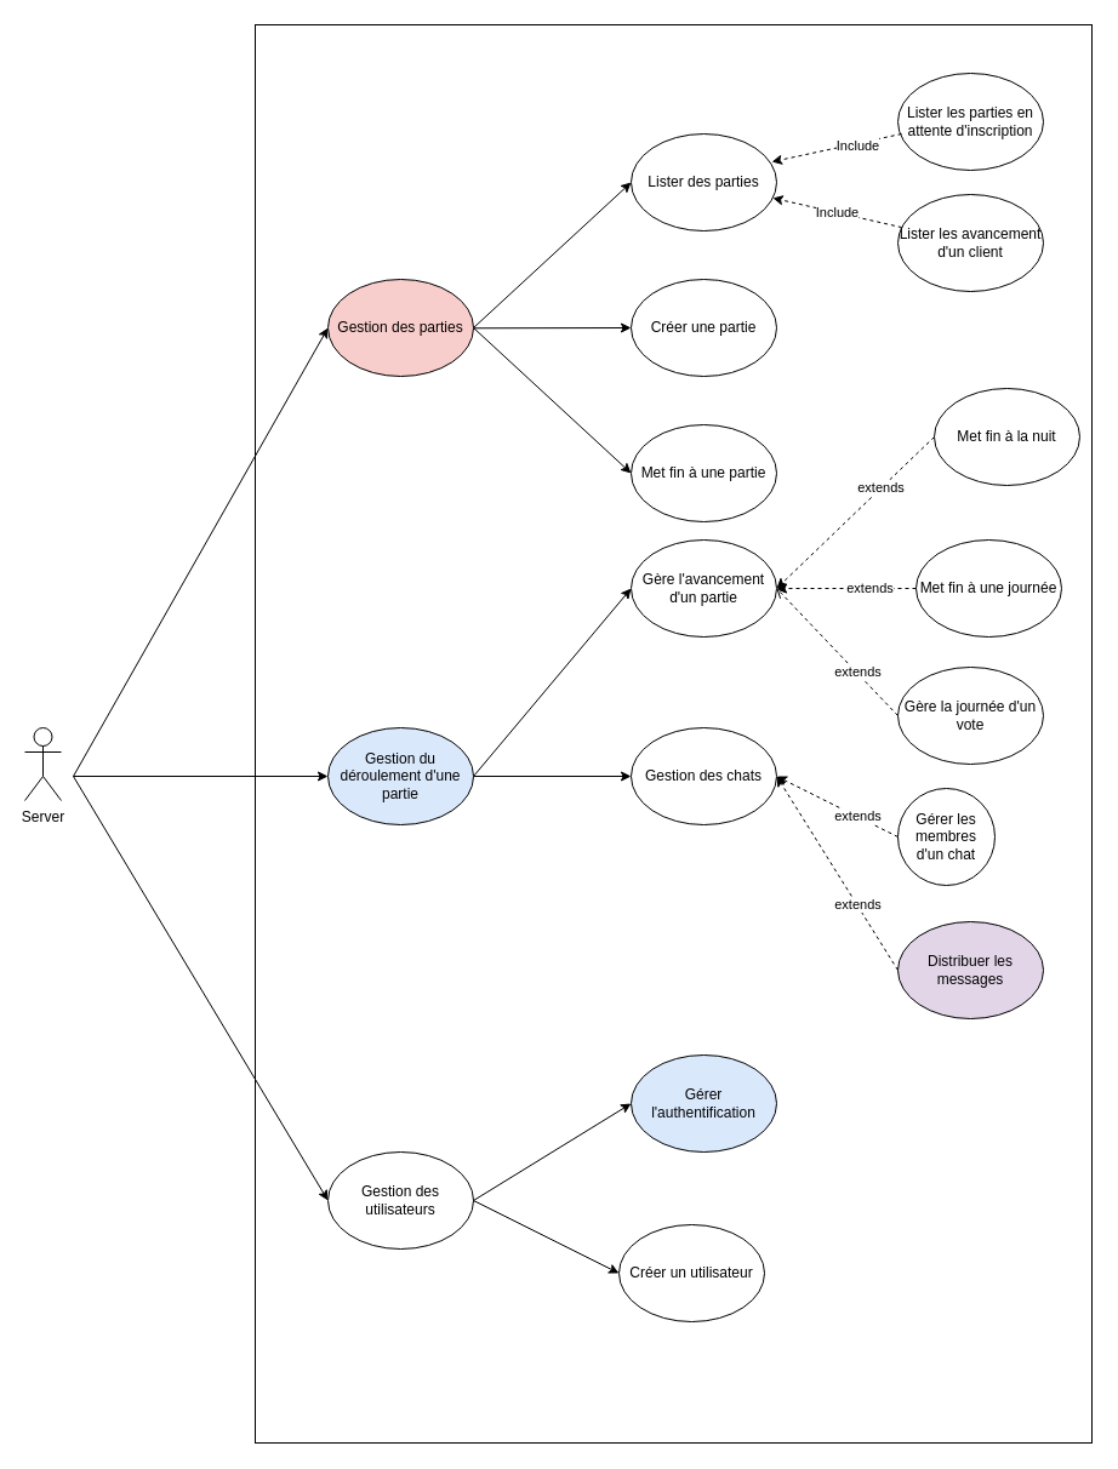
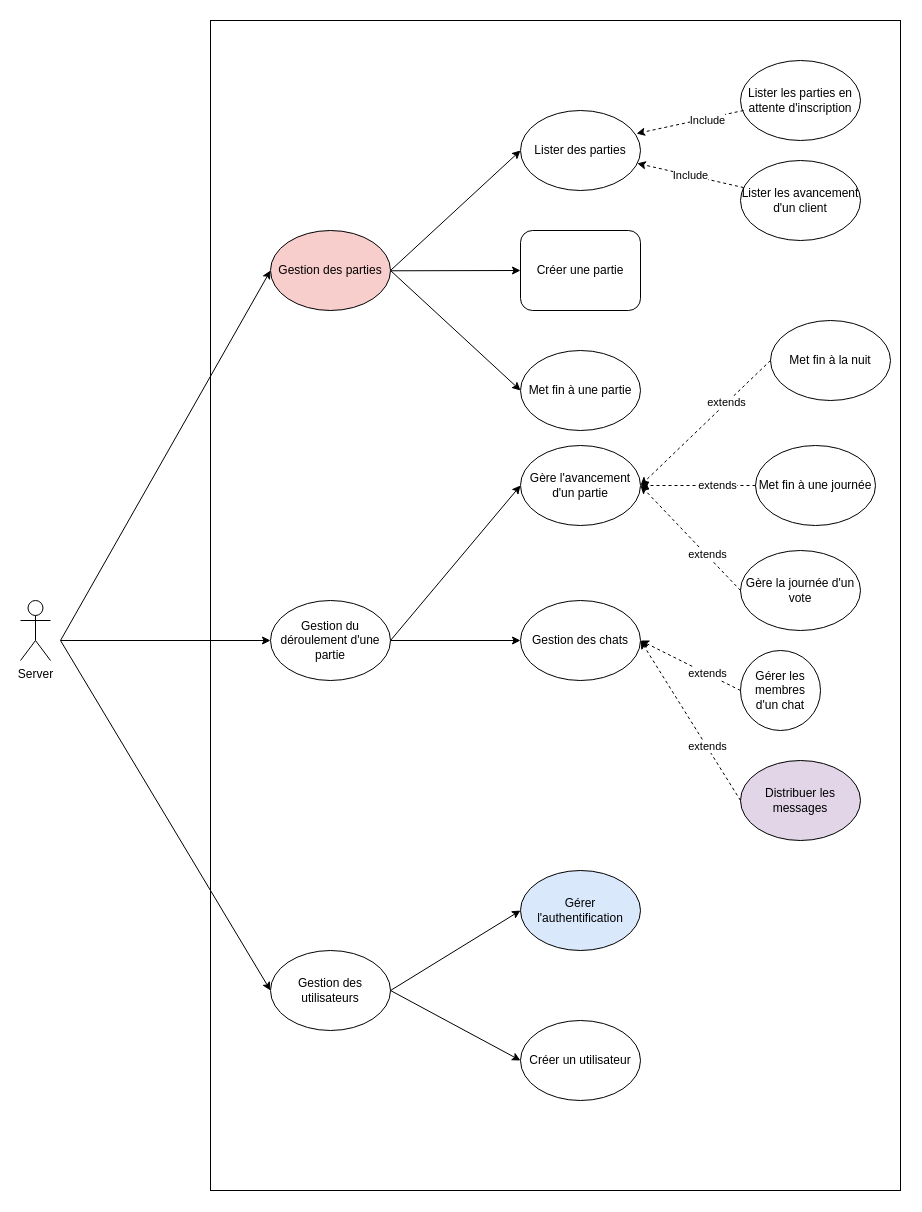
- <mxCell id="13" value="Créer une partie" style="ellipse;whiteSpace=wrap;html=1;" parent="1" vertex="1"><mxGeometry x="520" y="230" width="120" height="80" as="geometry" /></mxCell>
+ <mxCell id="13" value="Créer une partie" style="whiteSpace=wrap;html=1;rounded=1;" parent="1" vertex="1"><mxGeometry x="520" y="230" width="120" height="80" as="geometry" /></mxCell>
- <mxCell id="24" value="" style="endArrow=open;html=1;dashed=1;entryX=1;entryY=0.5;entryDx=0;entryDy=0;exitX=0;exitY=0.5;exitDx=0;exitDy=0;" parent="1" source="19" target="16" edge="1"><mxGeometry relative="1" as="geometry"><mxPoint x="499.04" y="543.04" as="sourcePoint" /><mxPoint x="380.96" y="549" as="targetPoint" /></mxGeometry></mxCell>
+ <mxCell id="24" value="" style="endArrow=classic;html=1;dashed=1;entryX=1;entryY=0.5;entryDx=0;entryDy=0;exitX=0;exitY=0.5;exitDx=0;exitDy=0;" parent="1" source="19" target="16" edge="1"><mxGeometry relative="1" as="geometry"><mxPoint x="499.04" y="543.04" as="sourcePoint" /><mxPoint x="380.96" y="549" as="targetPoint" /></mxGeometry></mxCell>
- <mxCell id="30" value="Gestion du déroulement d'une partie" style="ellipse;whiteSpace=wrap;html=1;fillColor=#dae8fc;" vertex="1" parent="1"><mxGeometry x="270" y="600" width="120" height="80" as="geometry" /></mxCell>
+ <mxCell id="30" value="Gestion du déroulement d'une partie" style="ellipse;whiteSpace=wrap;html=1;" vertex="1" parent="1"><mxGeometry x="270" y="600" width="120" height="80" as="geometry" /></mxCell>
- <mxCell id="44" value="Créer un utilisateur" style="ellipse;whiteSpace=wrap;html=1;" vertex="1" parent="1"><mxGeometry x="510" y="1010" width="120" height="80" as="geometry" /></mxCell>
+ <mxCell id="44" value="Créer un utilisateur" style="ellipse;whiteSpace=wrap;html=1;" vertex="1" parent="1"><mxGeometry x="520" y="1020" width="120" height="80" as="geometry" /></mxCell>
